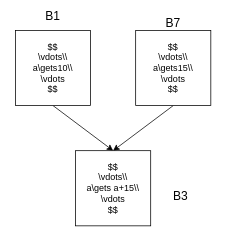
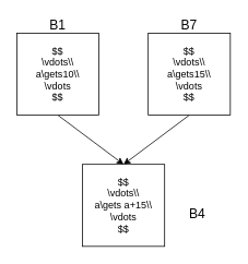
- <mxCell id="7" value="&lt;font style=&quot;font-size: 16px&quot;&gt;B1&lt;/font&gt;" style="text;html=1;strokeColor=none;fillColor=none;align=center;verticalAlign=middle;whiteSpace=wrap;rounded=0;" vertex="1" parent="1"><mxGeometry x="50" y="10" width="40" height="20" as="geometry" /></mxCell>
+ <mxCell id="7" value="&lt;font style=&quot;font-size: 16px&quot;&gt;B1&lt;/font&gt;" style="text;html=1;strokeColor=none;fillColor=none;align=center;verticalAlign=middle;whiteSpace=wrap;rounded=0;" vertex="1" parent="1"><mxGeometry x="50" y="20" width="40" height="20" as="geometry" /></mxCell>
- <mxCell id="9" value="&lt;font style=&quot;font-size: 16px&quot;&gt;B3&lt;/font&gt;" style="text;html=1;strokeColor=none;fillColor=none;align=center;verticalAlign=middle;whiteSpace=wrap;rounded=0;" vertex="1" parent="1"><mxGeometry x="220" y="250" width="40" height="20" as="geometry" /></mxCell>
+ <mxCell id="9" value="&lt;font style=&quot;font-size: 16px&quot;&gt;B4&lt;/font&gt;" style="text;html=1;strokeColor=none;fillColor=none;align=center;verticalAlign=middle;whiteSpace=wrap;rounded=0;" vertex="1" parent="1"><mxGeometry x="220" y="250" width="40" height="20" as="geometry" /></mxCell>
